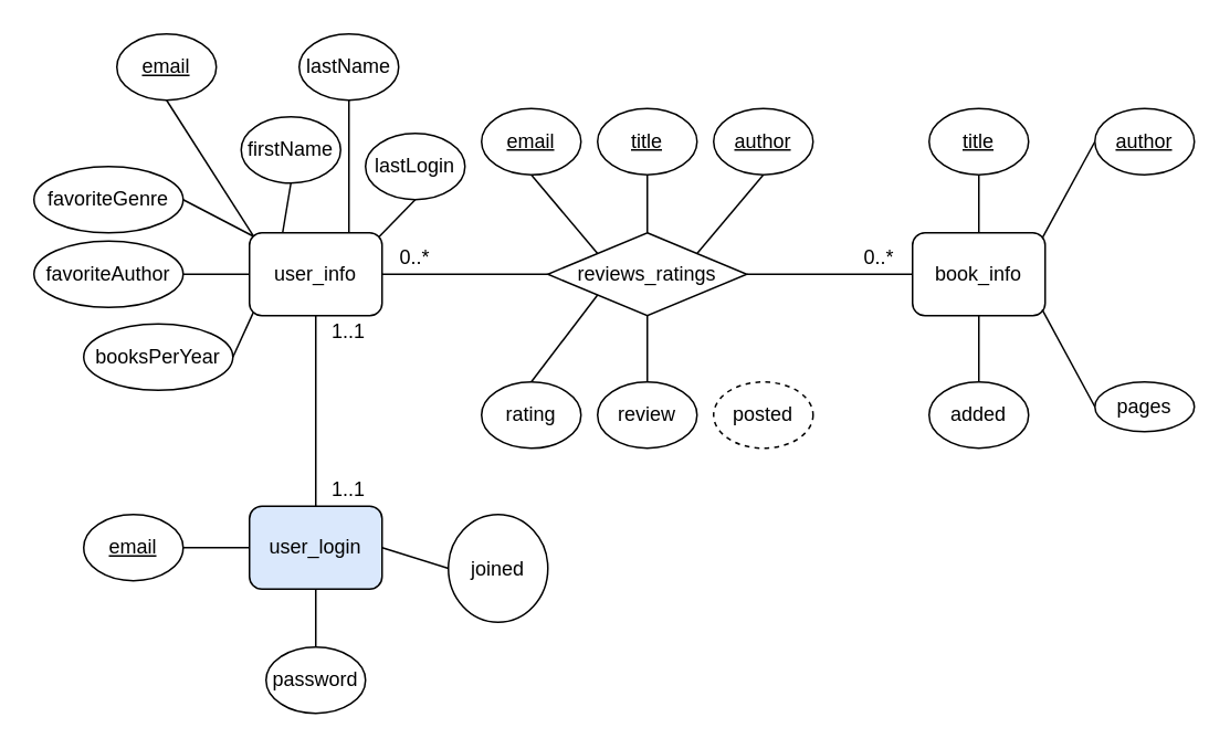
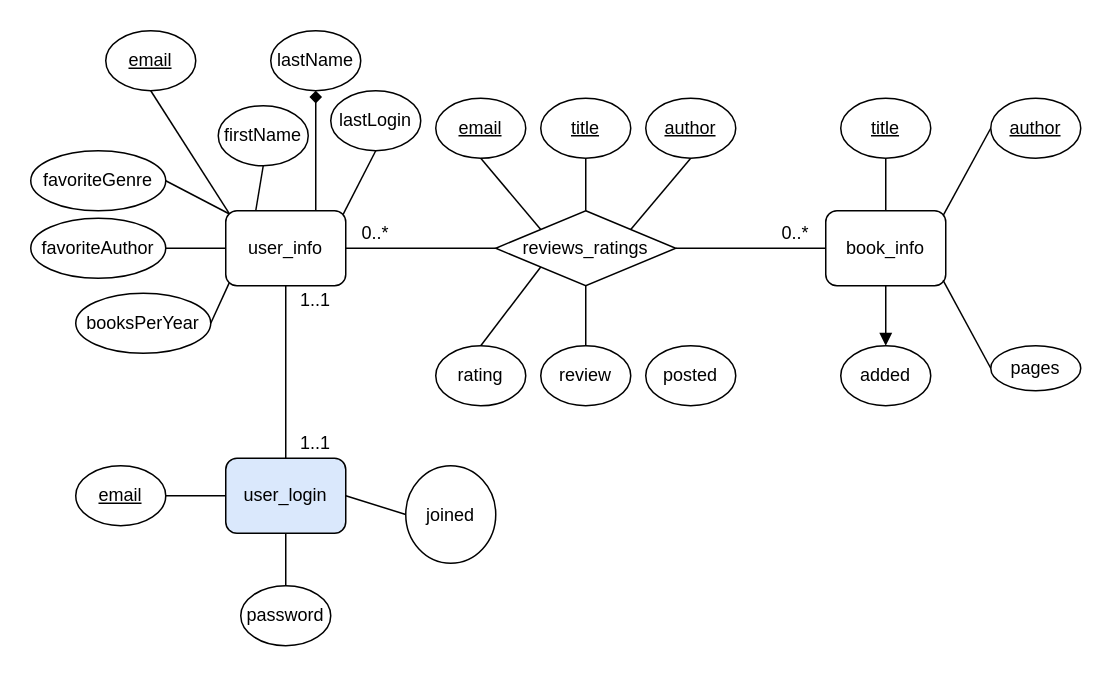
- <mxCell id="13" value="" style="endArrow=none;html=1;entryX=0.5;entryY=1;entryDx=0;entryDy=0;exitX=0.75;exitY=0;exitDx=0;exitDy=0;" parent="1" source="2" target="17" edge="1"><mxGeometry width="50" height="50" relative="1" as="geometry"><mxPoint x="50" y="120" as="sourcePoint" /><mxPoint x="110" y="300" as="targetPoint" /></mxGeometry></mxCell>
+ <mxCell id="13" value="" style="endArrow=diamond;html=1;entryX=0.5;entryY=1;entryDx=0;entryDy=0;exitX=0.75;exitY=0;exitDx=0;exitDy=0;" parent="1" source="2" target="17" edge="1"><mxGeometry width="50" height="50" relative="1" as="geometry"><mxPoint x="50" y="120" as="sourcePoint" /><mxPoint x="110" y="300" as="targetPoint" /></mxGeometry></mxCell>
- <mxCell id="25" value="lastLogin" style="ellipse;whiteSpace=wrap;html=1;rounded=0;" parent="1" vertex="1"><mxGeometry x="220" y="80" width="60" height="40" as="geometry" /></mxCell>
+ <mxCell id="25" value="lastLogin" style="ellipse;whiteSpace=wrap;html=1;rounded=0;" parent="1" vertex="1"><mxGeometry x="220" y="60" width="60" height="40" as="geometry" /></mxCell>
- <mxCell id="49" value="" style="endArrow=none;html=1;entryX=0.5;entryY=0;entryDx=0;entryDy=0;exitX=0.5;exitY=1;exitDx=0;exitDy=0;" parent="1" source="30" target="48" edge="1"><mxGeometry width="50" height="50" relative="1" as="geometry"><mxPoint x="600" y="110" as="sourcePoint" /><mxPoint x="600" y="150" as="targetPoint" /></mxGeometry></mxCell>
+ <mxCell id="49" value="" style="endArrow=block;html=1;entryX=0.5;entryY=0;entryDx=0;entryDy=0;exitX=0.5;exitY=1;exitDx=0;exitDy=0;" parent="1" source="30" target="48" edge="1"><mxGeometry width="50" height="50" relative="1" as="geometry"><mxPoint x="600" y="110" as="sourcePoint" /><mxPoint x="600" y="150" as="targetPoint" /></mxGeometry></mxCell>
- <mxCell id="47" value="posted" style="ellipse;whiteSpace=wrap;html=1;rounded=0;dashed=1;" parent="1" vertex="1"><mxGeometry x="430" y="230" width="60" height="40" as="geometry" /></mxCell>
+ <mxCell id="47" value="posted" style="ellipse;whiteSpace=wrap;html=1;rounded=0;" parent="1" vertex="1"><mxGeometry x="430" y="230" width="60" height="40" as="geometry" /></mxCell>
